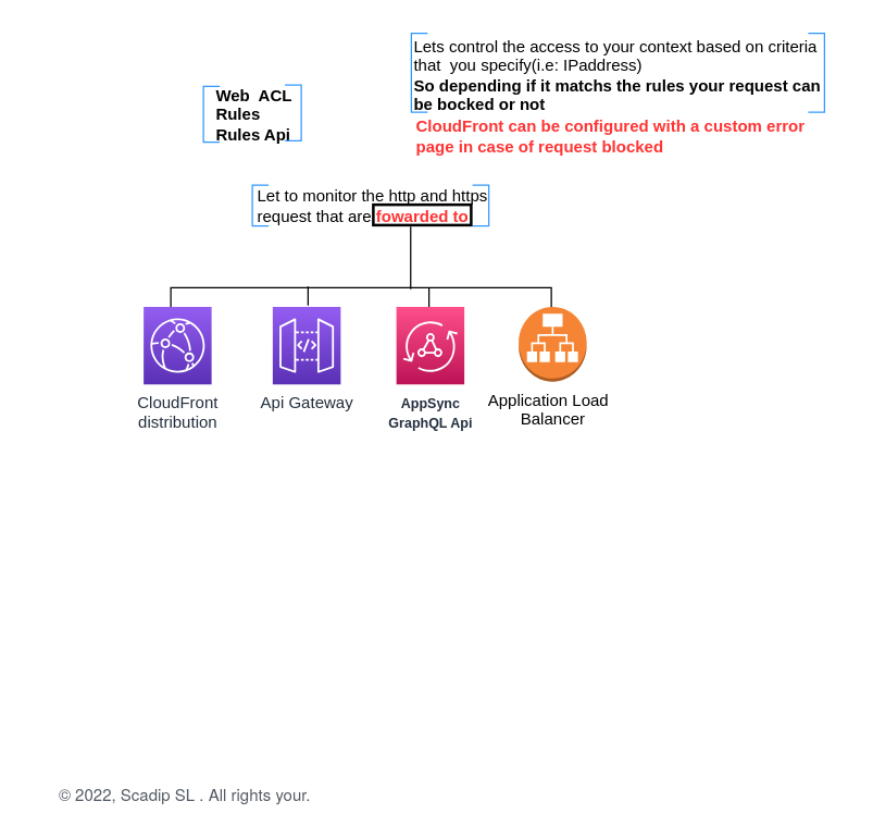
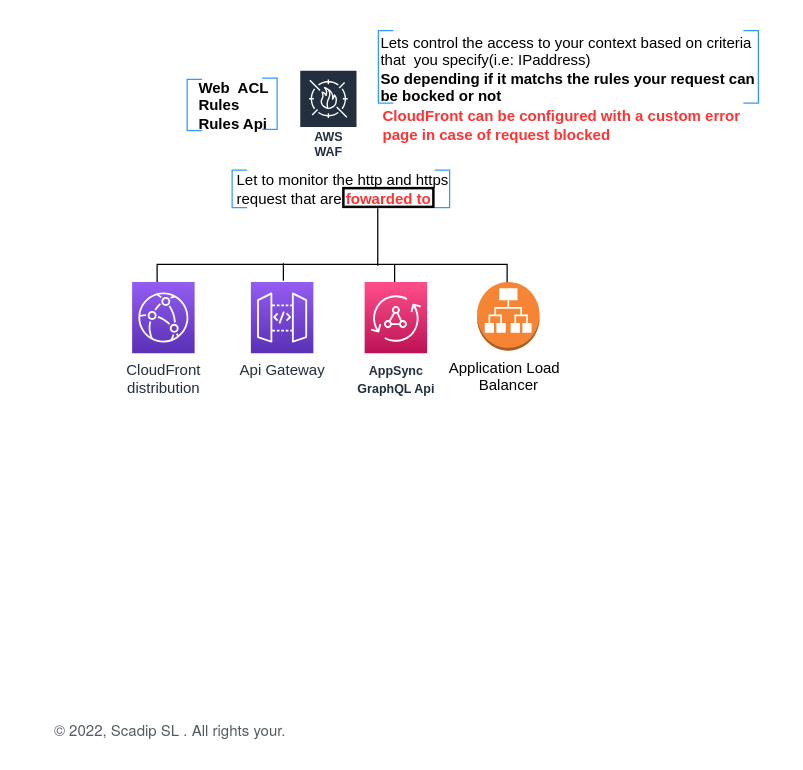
+ <mxCell id="2" value="AWS WAF" style="sketch=0;outlineConnect=0;fontColor=#232F3E;gradientColor=none;strokeColor=#ffffff;fillColor=#232F3E;dashed=0;verticalLabelPosition=middle;verticalAlign=bottom;align=center;html=1;whiteSpace=wrap;fontSize=10;fontStyle=1;spacing=3;shape=mxgraph.aws4.productIcon;prIcon=mxgraph.aws4.waf;" parent="1" vertex="1"><mxGeometry x="238.5" y="55" width="47" height="76" as="geometry" /></mxCell>
